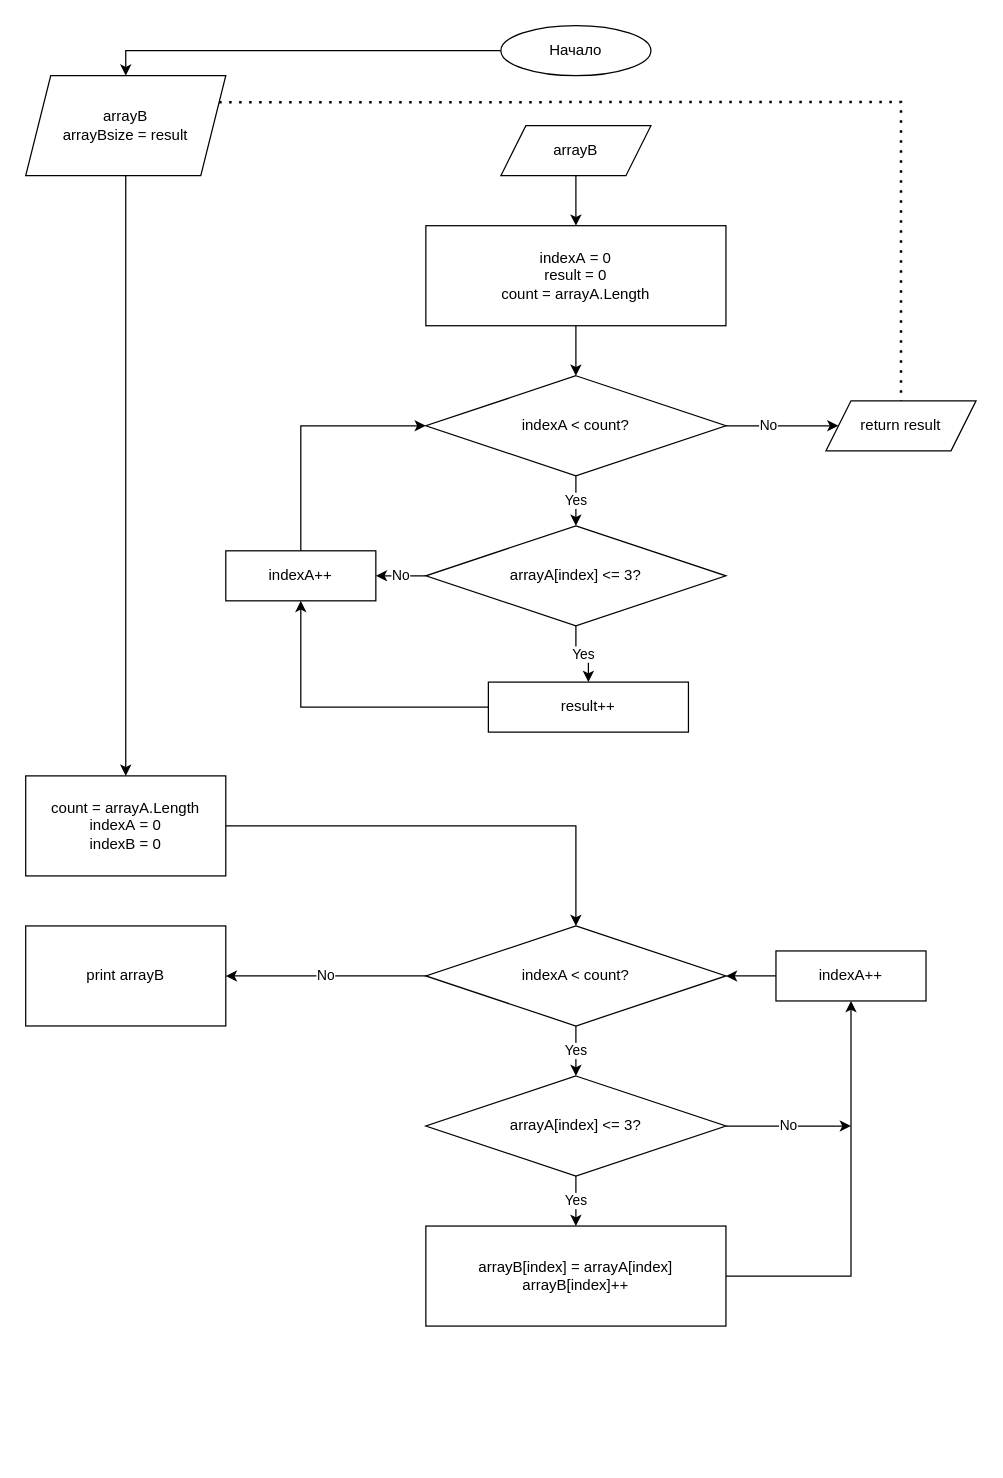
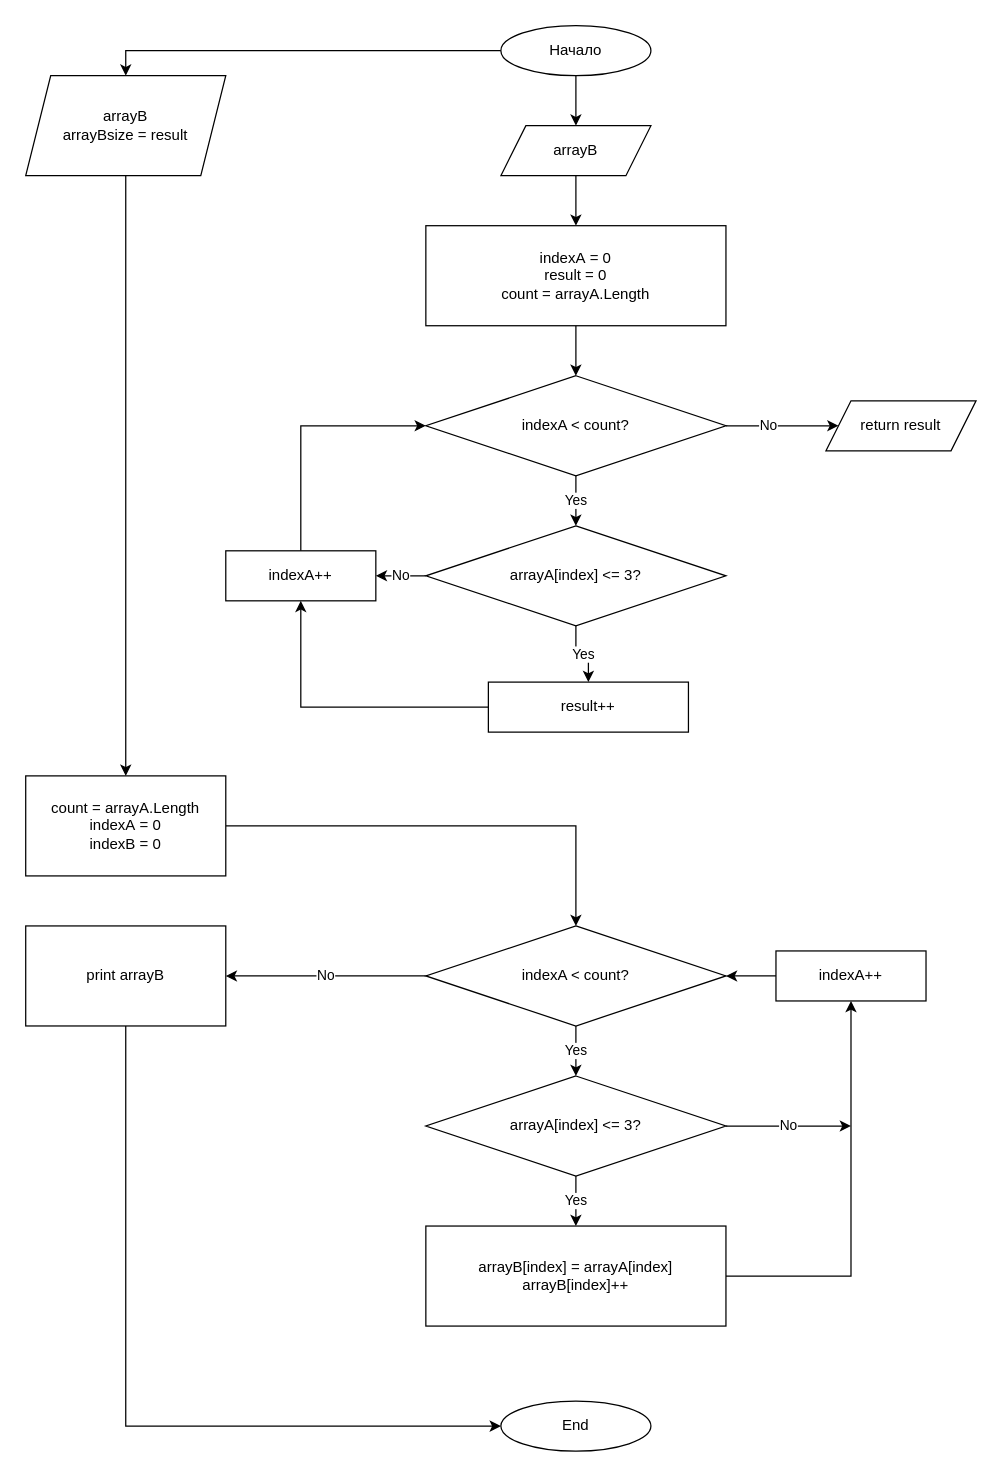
+ <mxCell id="2" value="" style="edgeStyle=orthogonalEdgeStyle;rounded=0;orthogonalLoop=1;jettySize=auto;html=1;" parent="1" source="4" target="6" edge="1"><mxGeometry relative="1" as="geometry" /></mxCell>
- <mxCell id="23" value="" style="endArrow=none;dashed=1;html=1;dashPattern=1 3;strokeWidth=2;rounded=0;exitX=1;exitY=0.25;exitDx=0;exitDy=0;entryX=0.5;entryY=0;entryDx=0;entryDy=0;" parent="1" source="22" target="16" edge="1"><mxGeometry width="50" height="50" relative="1" as="geometry"><mxPoint x="370" y="240" as="sourcePoint" /><mxPoint x="700" y="80" as="targetPoint" /><Array as="points"><mxPoint x="720" y="81" /></Array></mxGeometry></mxCell>
+ <mxCell id="36" style="edgeStyle=orthogonalEdgeStyle;rounded=0;orthogonalLoop=1;jettySize=auto;html=1;entryX=0;entryY=0.5;entryDx=0;entryDy=0;" parent="1" source="37" target="38" edge="1"><mxGeometry relative="1" as="geometry"><Array as="points"><mxPoint x="100" y="1140" /></Array></mxGeometry></mxCell>
+ <mxCell id="38" value="End" style="ellipse;whiteSpace=wrap;html=1;" parent="1" vertex="1"><mxGeometry x="400" y="1120" width="120" height="40" as="geometry" /></mxCell>
